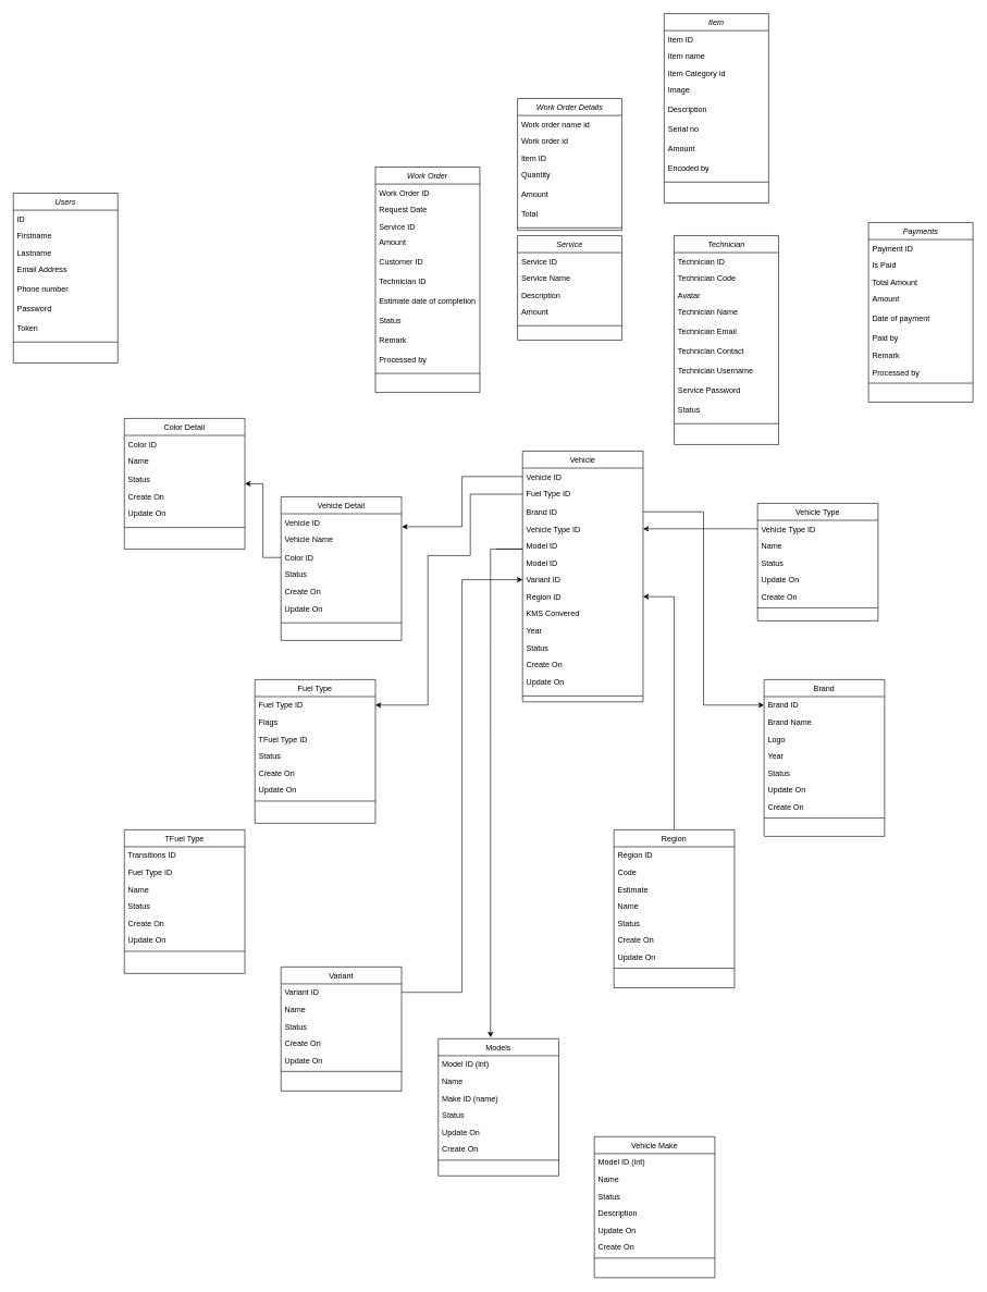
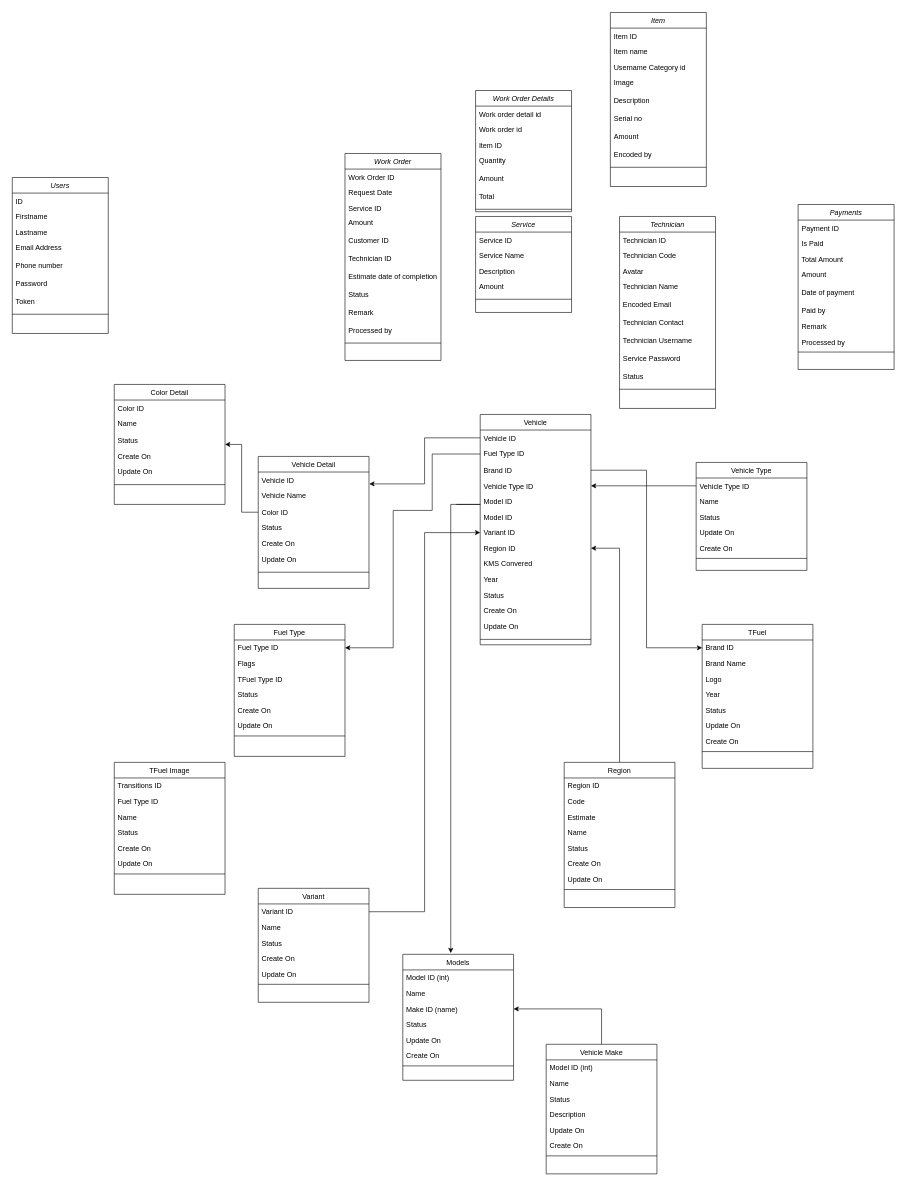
- <mxCell id="164" value="Item Category id" style="text;align=left;verticalAlign=top;spacingLeft=4;spacingRight=4;overflow=hidden;rotatable=0;points=[[0,0.5],[1,0.5]];portConstraint=eastwest;rounded=0;shadow=0;html=0;" vertex="1" parent="161"><mxGeometry y="78" width="160" height="26" as="geometry" /></mxCell>
+ <mxCell id="164" value="Username Category id" style="text;align=left;verticalAlign=top;spacingLeft=4;spacingRight=4;overflow=hidden;rotatable=0;points=[[0,0.5],[1,0.5]];portConstraint=eastwest;rounded=0;shadow=0;html=0;" vertex="1" parent="161"><mxGeometry y="78" width="160" height="26" as="geometry" /></mxCell>
- <mxCell id="154" value="Work order name id" style="text;align=left;verticalAlign=top;spacingLeft=4;spacingRight=4;overflow=hidden;rotatable=0;points=[[0,0.5],[1,0.5]];portConstraint=eastwest;" vertex="1" parent="153"><mxGeometry y="26" width="160" height="26" as="geometry" /></mxCell>
+ <mxCell id="154" value="Work order detail id" style="text;align=left;verticalAlign=top;spacingLeft=4;spacingRight=4;overflow=hidden;rotatable=0;points=[[0,0.5],[1,0.5]];portConstraint=eastwest;" vertex="1" parent="153"><mxGeometry y="26" width="160" height="26" as="geometry" /></mxCell>
- <mxCell id="125" value="Technician Email" style="text;align=left;verticalAlign=top;spacingLeft=4;spacingRight=4;overflow=hidden;rotatable=0;points=[[0,0.5],[1,0.5]];portConstraint=eastwest;rounded=0;shadow=0;html=0;" parent="120" vertex="1"><mxGeometry y="134" width="160" height="30" as="geometry" /></mxCell>
+ <mxCell id="125" value="Encoded Email" style="text;align=left;verticalAlign=top;spacingLeft=4;spacingRight=4;overflow=hidden;rotatable=0;points=[[0,0.5],[1,0.5]];portConstraint=eastwest;rounded=0;shadow=0;html=0;" parent="120" vertex="1"><mxGeometry y="134" width="160" height="30" as="geometry" /></mxCell>
- <mxCell id="28" value="Brand" style="swimlane;fontStyle=0;align=center;verticalAlign=top;childLayout=stackLayout;horizontal=1;startSize=26;horizontalStack=0;resizeParent=1;resizeLast=0;collapsible=1;marginBottom=0;rounded=0;shadow=0;strokeWidth=1;" parent="1" vertex="1"><mxGeometry x="1170" y="1040" width="184.62" height="240" as="geometry"><mxRectangle x="550" y="140" width="160" height="26" as="alternateBounds" /></mxGeometry></mxCell>
+ <mxCell id="28" value="TFuel" style="swimlane;fontStyle=0;align=center;verticalAlign=top;childLayout=stackLayout;horizontal=1;startSize=26;horizontalStack=0;resizeParent=1;resizeLast=0;collapsible=1;marginBottom=0;rounded=0;shadow=0;strokeWidth=1;" parent="1" vertex="1"><mxGeometry x="1170" y="1040" width="184.62" height="240" as="geometry"><mxRectangle x="550" y="140" width="160" height="26" as="alternateBounds" /></mxGeometry></mxCell>
- <mxCell id="71" value="TFuel Type" style="swimlane;fontStyle=0;align=center;verticalAlign=top;childLayout=stackLayout;horizontal=1;startSize=26;horizontalStack=0;resizeParent=1;resizeLast=0;collapsible=1;marginBottom=0;rounded=0;shadow=0;strokeWidth=1;" parent="1" vertex="1"><mxGeometry x="190" y="1270" width="184.62" height="220" as="geometry"><mxRectangle x="550" y="140" width="160" height="26" as="alternateBounds" /></mxGeometry></mxCell>
+ <mxCell id="71" value="TFuel Image" style="swimlane;fontStyle=0;align=center;verticalAlign=top;childLayout=stackLayout;horizontal=1;startSize=26;horizontalStack=0;resizeParent=1;resizeLast=0;collapsible=1;marginBottom=0;rounded=0;shadow=0;strokeWidth=1;" parent="1" vertex="1"><mxGeometry x="190" y="1270" width="184.62" height="220" as="geometry"><mxRectangle x="550" y="140" width="160" height="26" as="alternateBounds" /></mxGeometry></mxCell>
+ <mxCell id="52" style="edgeStyle=orthogonalEdgeStyle;rounded=0;orthogonalLoop=1;jettySize=auto;html=1;" parent="1" source="53" target="47" edge="1"><mxGeometry relative="1" as="geometry"><mxPoint x="1488" y="890" as="targetPoint" /></mxGeometry></mxCell>
